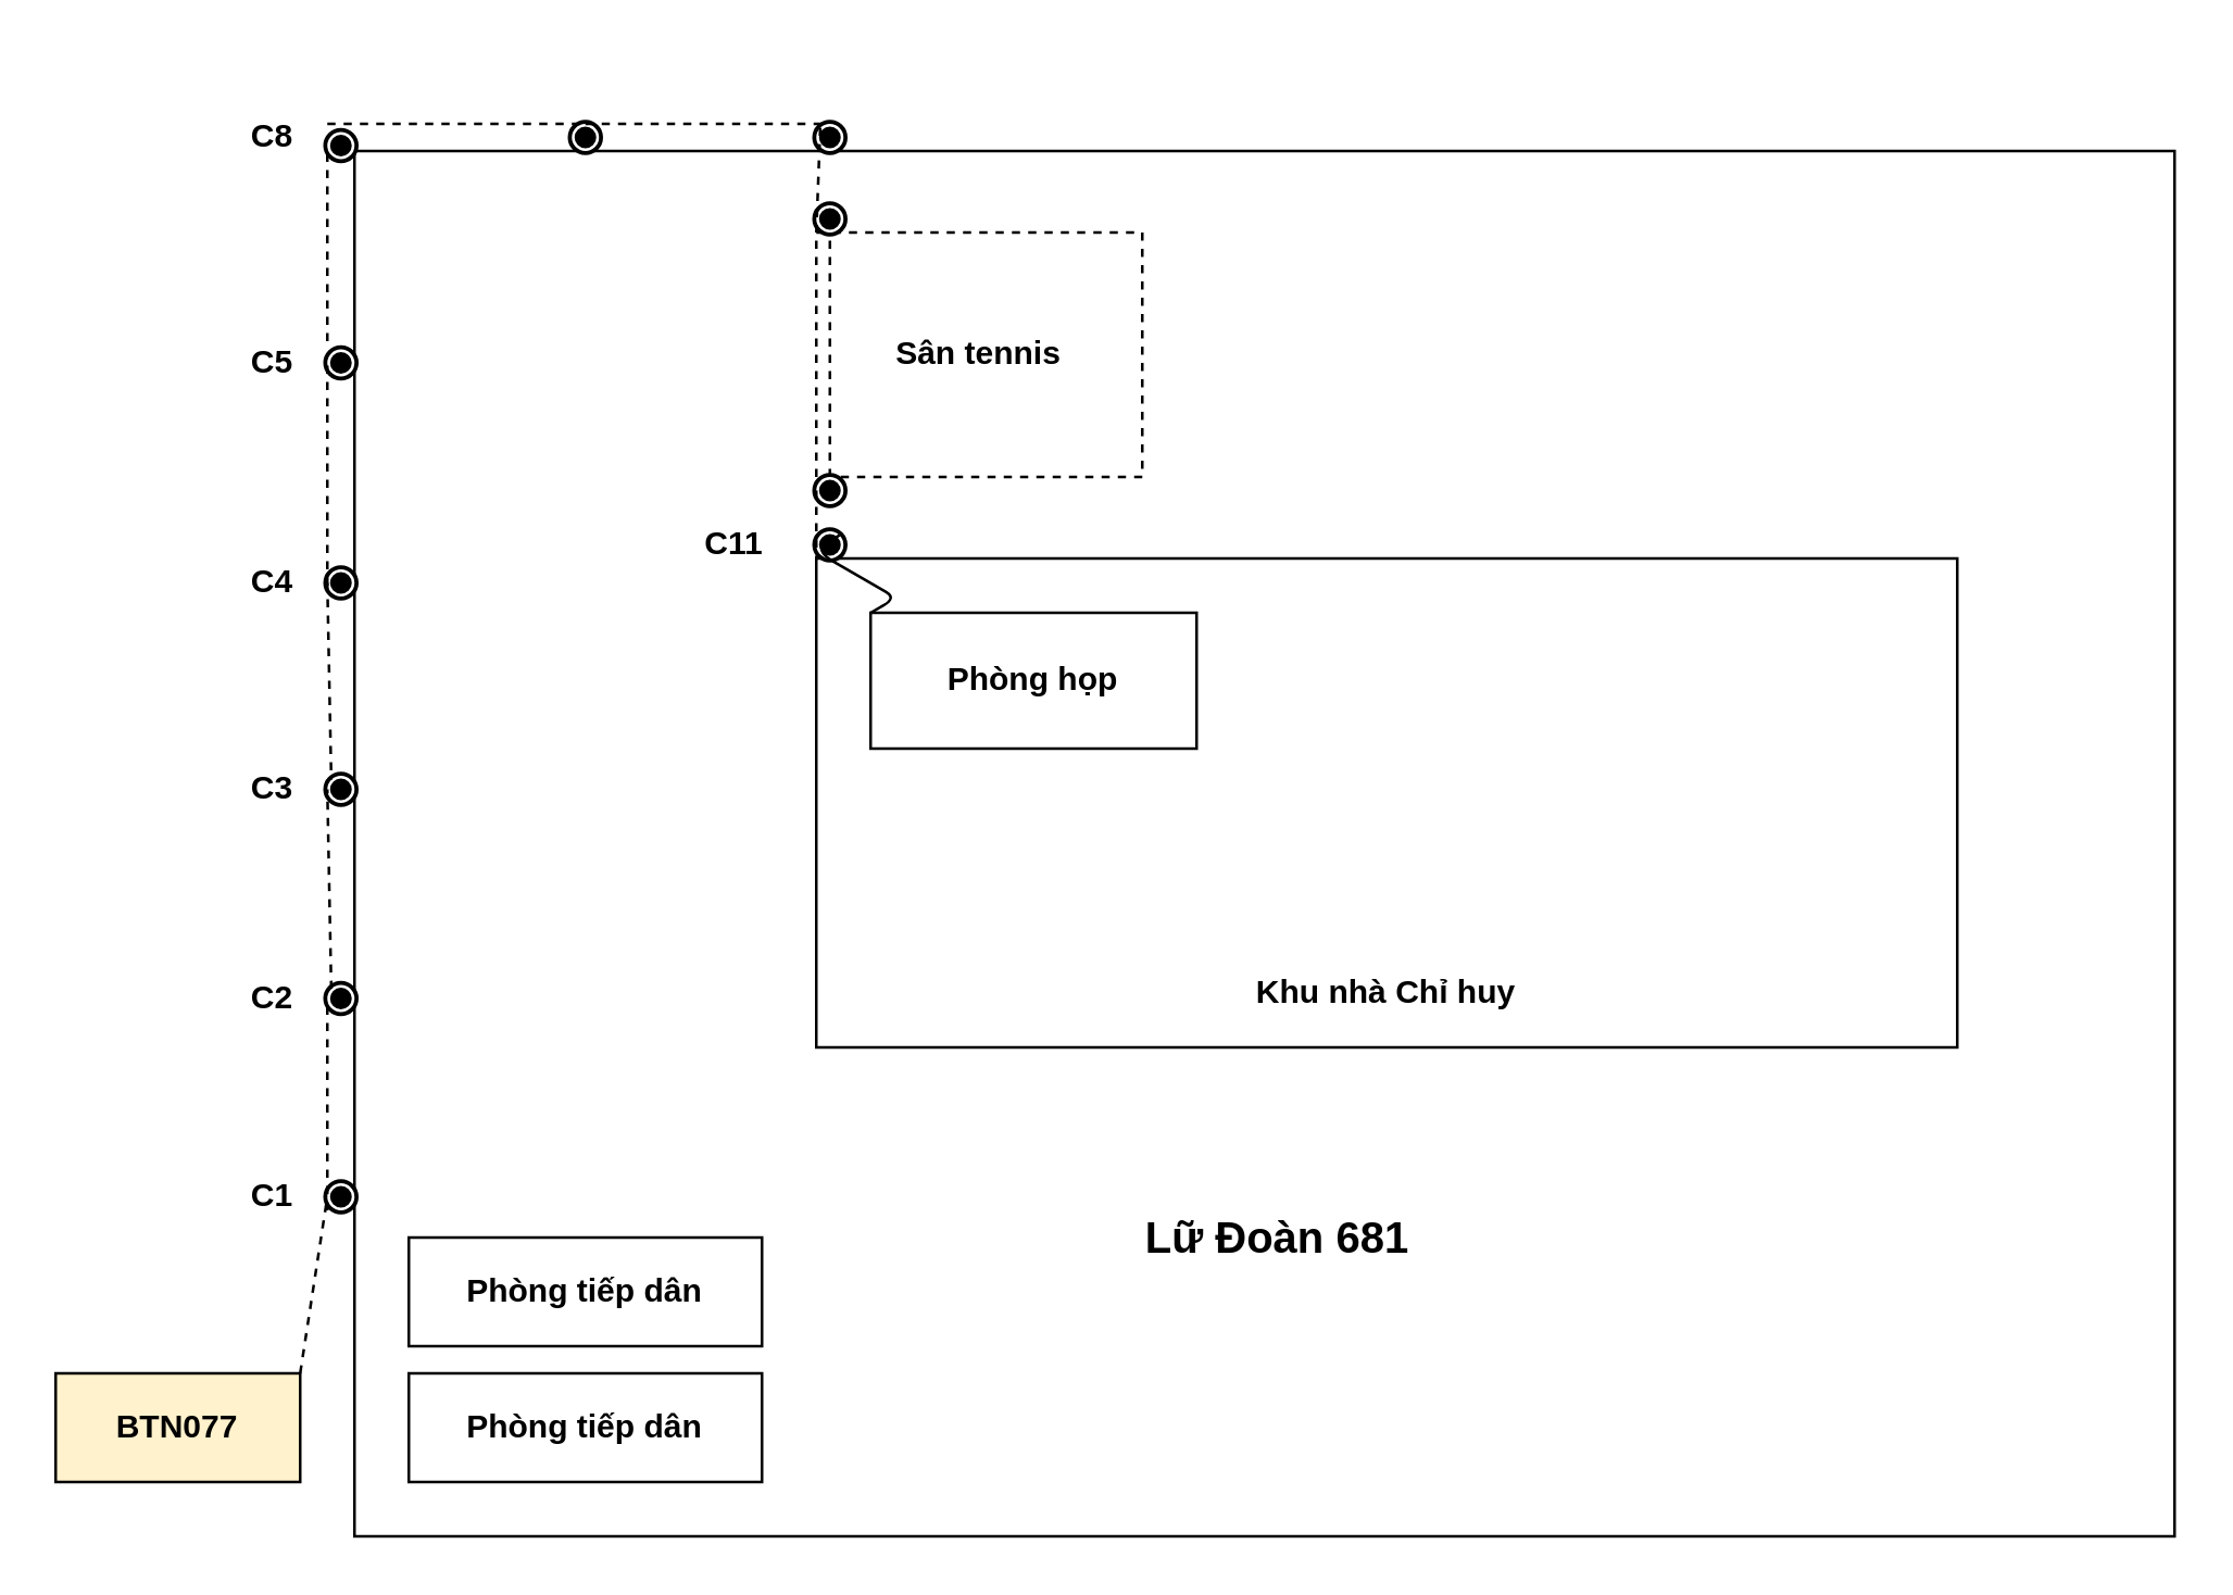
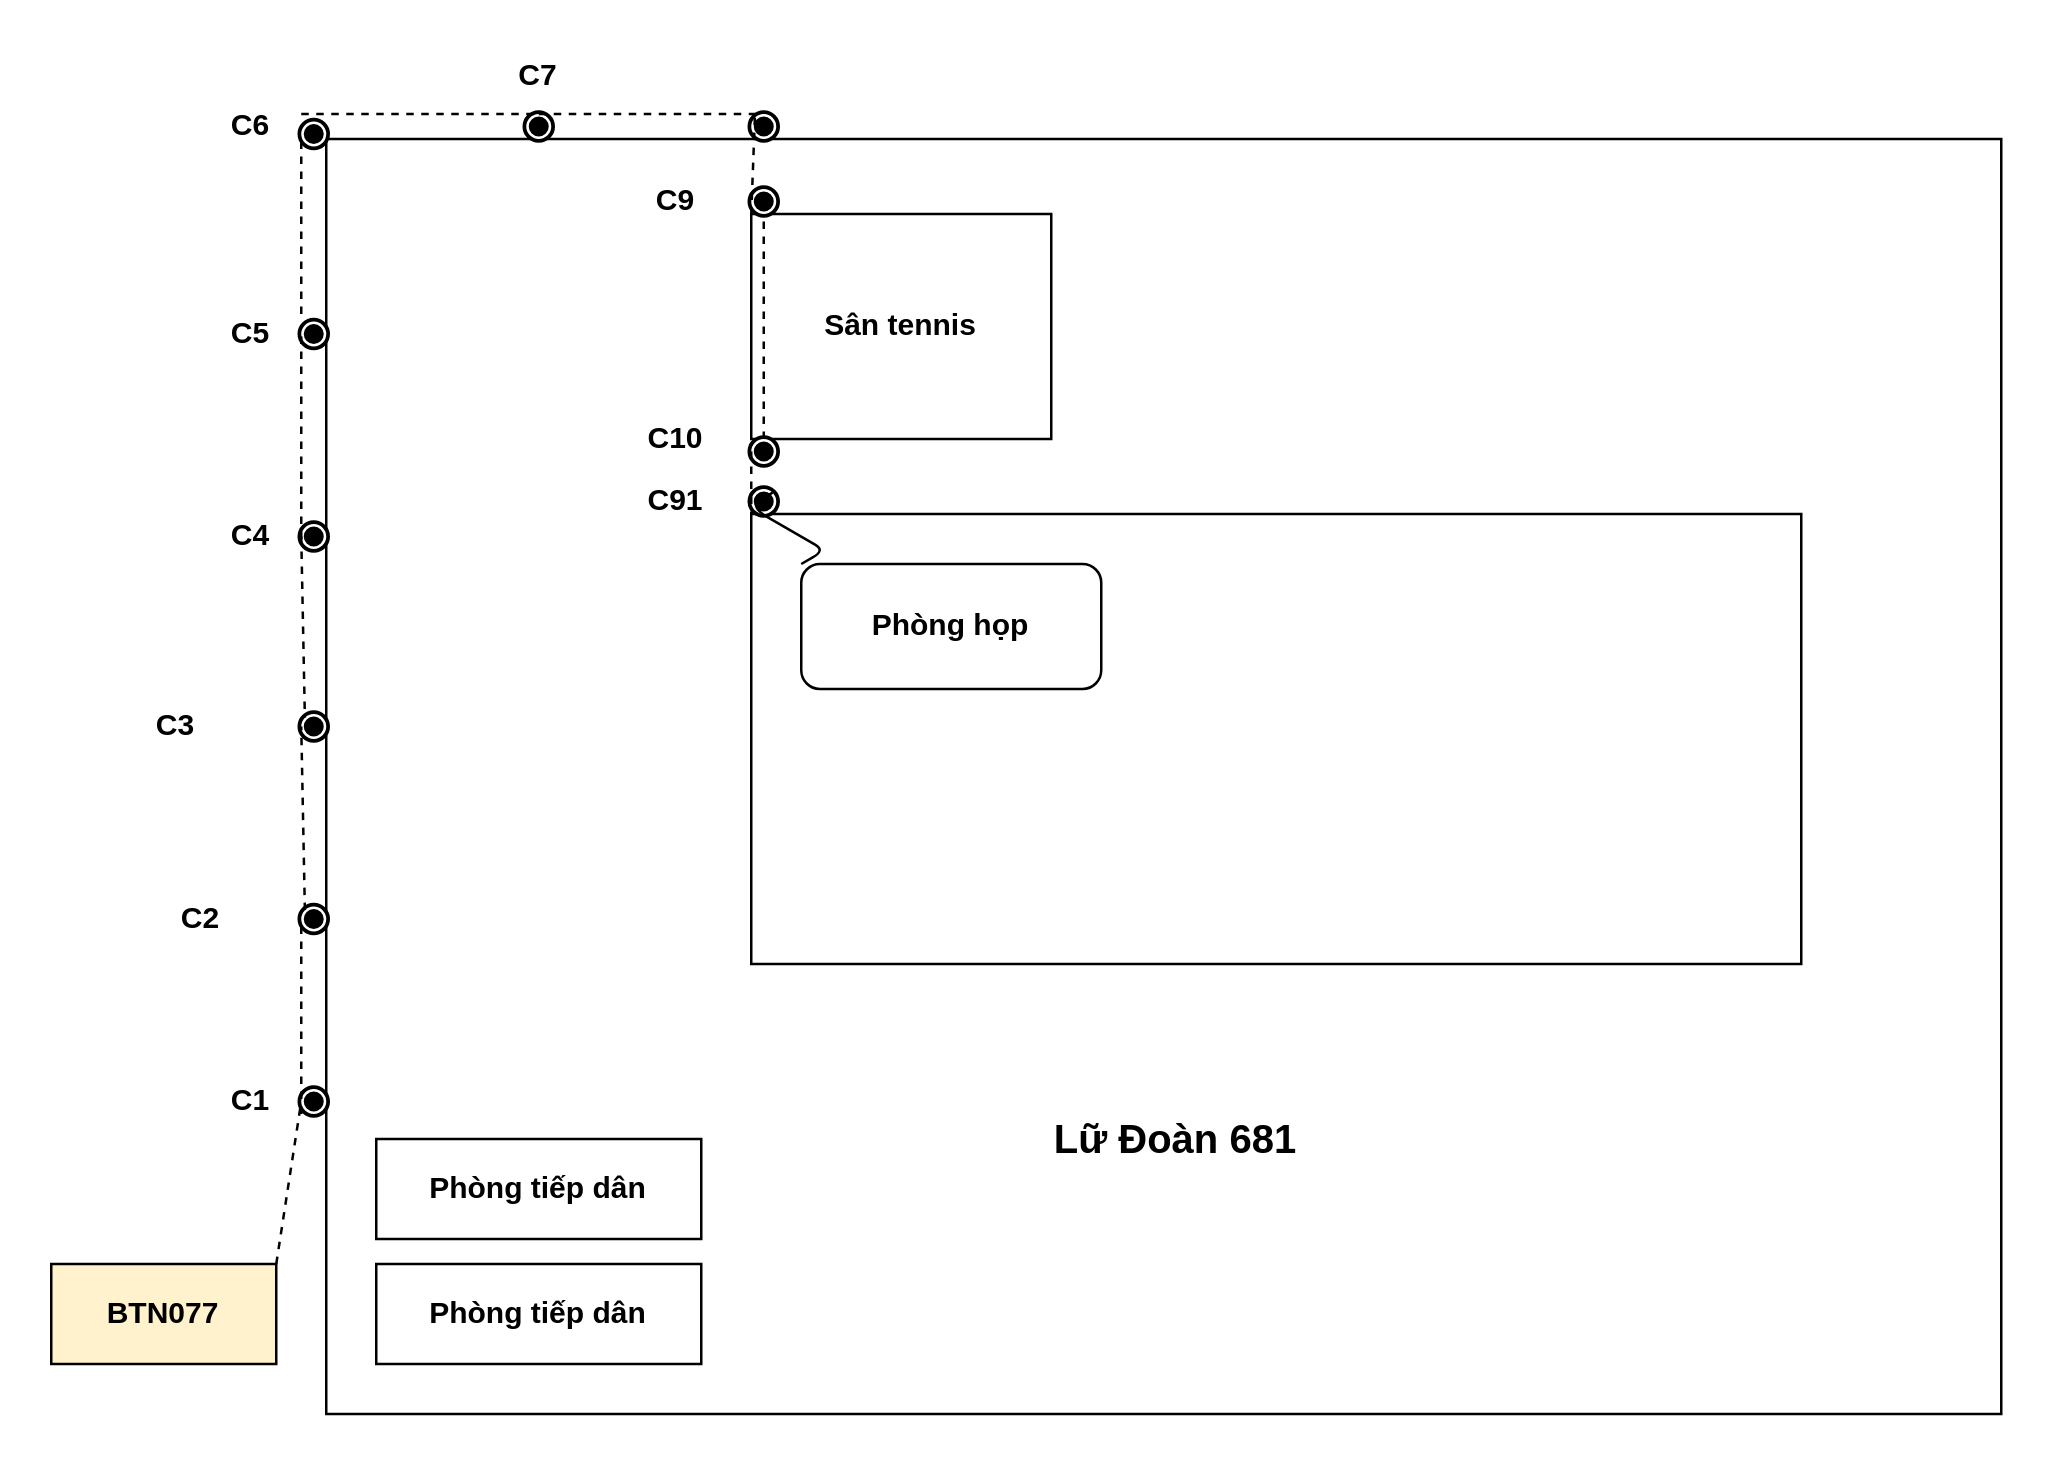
+ <mxCell id="39" value="C7" style="text;html=1;strokeColor=none;fillColor=none;align=center;verticalAlign=middle;whiteSpace=wrap;rounded=0;fontStyle=1" vertex="1" parent="1"><mxGeometry x="195" y="20" width="40" height="20" as="geometry" /></mxCell>
- <mxCell id="38" value="C8" style="text;html=1;strokeColor=none;fillColor=none;align=center;verticalAlign=middle;whiteSpace=wrap;rounded=0;fontStyle=1" vertex="1" parent="1"><mxGeometry x="80" y="40" width="40" height="20" as="geometry" /></mxCell>
+ <mxCell id="38" value="C6" style="text;html=1;strokeColor=none;fillColor=none;align=center;verticalAlign=middle;whiteSpace=wrap;rounded=0;fontStyle=1" vertex="1" parent="1"><mxGeometry x="80" y="40" width="40" height="20" as="geometry" /></mxCell>
+ <mxCell id="40" value="C9" style="text;html=1;strokeColor=none;fillColor=none;align=center;verticalAlign=middle;whiteSpace=wrap;rounded=0;fontStyle=1" vertex="1" parent="1"><mxGeometry x="250" y="70" width="40" height="20" as="geometry" /></mxCell>
- <mxCell id="7" value="Sân tennis" style="rounded=0;whiteSpace=wrap;html=1;fontStyle=1;dashed=1;" vertex="1" parent="1"><mxGeometry x="300" y="85" width="120" height="90" as="geometry" /></mxCell>
+ <mxCell id="7" value="Sân tennis" style="rounded=0;whiteSpace=wrap;html=1;fontStyle=1" vertex="1" parent="1"><mxGeometry x="300" y="85" width="120" height="90" as="geometry" /></mxCell>
+ <mxCell id="41" value="C10" style="text;html=1;strokeColor=none;fillColor=none;align=center;verticalAlign=middle;whiteSpace=wrap;rounded=0;fontStyle=1" vertex="1" parent="1"><mxGeometry x="250" y="165" width="40" height="20" as="geometry" /></mxCell>
- <mxCell id="42" value="C11" style="text;html=1;strokeColor=none;fillColor=none;align=center;verticalAlign=middle;whiteSpace=wrap;rounded=0;fontStyle=1" vertex="1" parent="1"><mxGeometry x="250" y="190" width="40" height="20" as="geometry" /></mxCell>
+ <mxCell id="42" value="C91" style="text;html=1;strokeColor=none;fillColor=none;align=center;verticalAlign=middle;whiteSpace=wrap;rounded=0;fontStyle=1" vertex="1" parent="1"><mxGeometry x="250" y="190" width="40" height="20" as="geometry" /></mxCell>
- <mxCell id="8" value="Phòng họp" style="rounded=0;whiteSpace=wrap;html=1;fontStyle=1" vertex="1" parent="1"><mxGeometry x="320" y="225" width="120" height="50" as="geometry" /></mxCell>
+ <mxCell id="8" value="Phòng họp" style="whiteSpace=wrap;html=1;fontStyle=1;rounded=1;" vertex="1" parent="1"><mxGeometry x="320" y="225" width="120" height="50" as="geometry" /></mxCell>
- <mxCell id="35" value="C3" style="text;html=1;strokeColor=none;fillColor=none;align=center;verticalAlign=middle;whiteSpace=wrap;rounded=0;fontStyle=1" vertex="1" parent="1"><mxGeometry x="80" y="280" width="40" height="20" as="geometry" /></mxCell>
+ <mxCell id="35" value="C3" style="text;html=1;strokeColor=none;fillColor=none;align=center;verticalAlign=middle;whiteSpace=wrap;rounded=0;fontStyle=1" vertex="1" parent="1"><mxGeometry x="50" y="280" width="40" height="20" as="geometry" /></mxCell>
- <mxCell id="43" value="Khu nhà Chỉ huy" style="text;html=1;strokeColor=none;fillColor=none;align=center;verticalAlign=middle;whiteSpace=wrap;rounded=0;fontSize=12;fontStyle=1" vertex="1" parent="1"><mxGeometry x="445" y="355" width="130" height="20" as="geometry" /></mxCell>
- <mxCell id="34" value="C2" style="text;html=1;strokeColor=none;fillColor=none;align=center;verticalAlign=middle;whiteSpace=wrap;rounded=0;fontStyle=1" vertex="1" parent="1"><mxGeometry x="80" y="357" width="40" height="20" as="geometry" /></mxCell>
+ <mxCell id="34" value="C2" style="text;html=1;strokeColor=none;fillColor=none;align=center;verticalAlign=middle;whiteSpace=wrap;rounded=0;fontStyle=1" vertex="1" parent="1"><mxGeometry x="60" y="357" width="40" height="20" as="geometry" /></mxCell>
